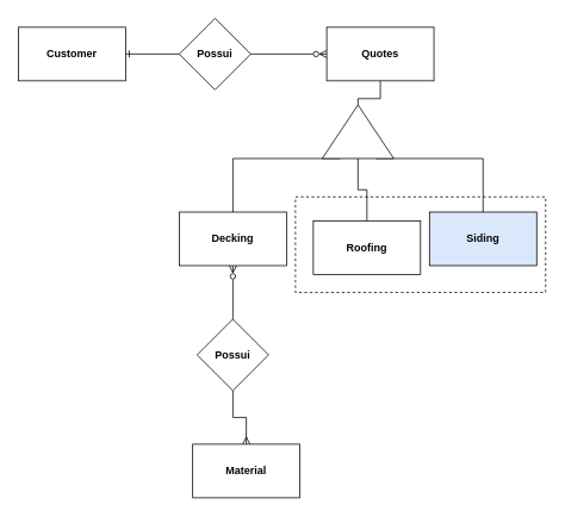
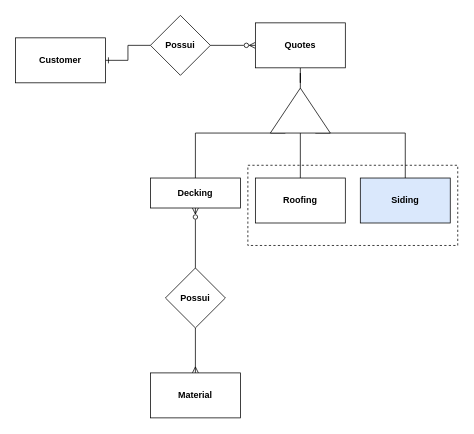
- <mxCell id="6" value="Customer" style="whiteSpace=wrap;html=1;startSize=30;fontStyle=1;" vertex="1" parent="1"><mxGeometry x="20" y="30" width="120" height="60" as="geometry" /></mxCell>
+ <mxCell id="6" value="Customer" style="whiteSpace=wrap;html=1;startSize=30;fontStyle=1;" vertex="1" parent="1"><mxGeometry x="20" y="50" width="120" height="60" as="geometry" /></mxCell>
- <mxCell id="8" value="Quotes" style="whiteSpace=wrap;html=1;startSize=30;fontStyle=1;" vertex="1" parent="1"><mxGeometry x="365" y="30" width="120" height="60" as="geometry" /></mxCell>
+ <mxCell id="8" value="Quotes" style="whiteSpace=wrap;html=1;startSize=30;fontStyle=1;" vertex="1" parent="1"><mxGeometry x="340" y="30" width="120" height="60" as="geometry" /></mxCell>
- <mxCell id="15" value="Decking" style="whiteSpace=wrap;html=1;startSize=30;fontStyle=1;" vertex="1" parent="1"><mxGeometry x="200" y="237" width="120" height="60" as="geometry" /></mxCell>
+ <mxCell id="15" value="Decking" style="whiteSpace=wrap;html=1;startSize=30;fontStyle=1;" vertex="1" parent="1"><mxGeometry x="200" y="237" width="120" height="40" as="geometry" /></mxCell>
- <mxCell id="13" value="Roofing" style="whiteSpace=wrap;html=1;startSize=30;fontStyle=1;" vertex="1" parent="1"><mxGeometry x="350" y="247" width="120" height="60" as="geometry" /></mxCell>
+ <mxCell id="13" value="Roofing" style="whiteSpace=wrap;html=1;startSize=30;fontStyle=1;" vertex="1" parent="1"><mxGeometry x="340" y="237" width="120" height="60" as="geometry" /></mxCell>
- <mxCell id="19" value="Material" style="whiteSpace=wrap;html=1;startSize=30;fontStyle=1;" vertex="1" parent="1"><mxGeometry x="215" y="497" width="120" height="60" as="geometry" /></mxCell>
+ <mxCell id="19" value="Material" style="whiteSpace=wrap;html=1;startSize=30;fontStyle=1;" vertex="1" parent="1"><mxGeometry x="200" y="497" width="120" height="60" as="geometry" /></mxCell>
